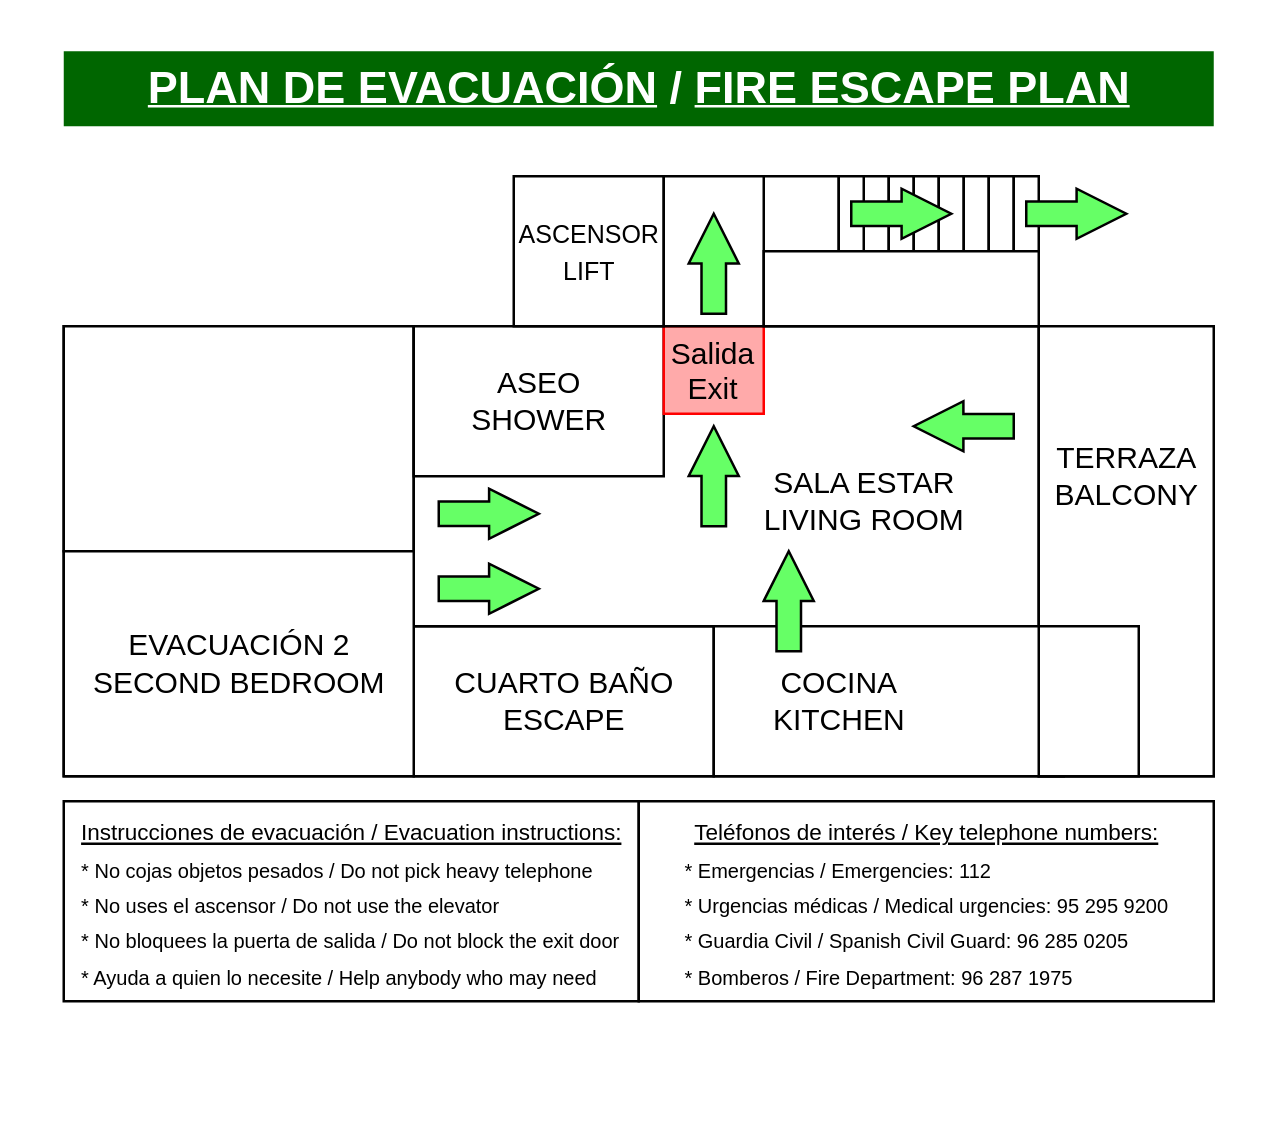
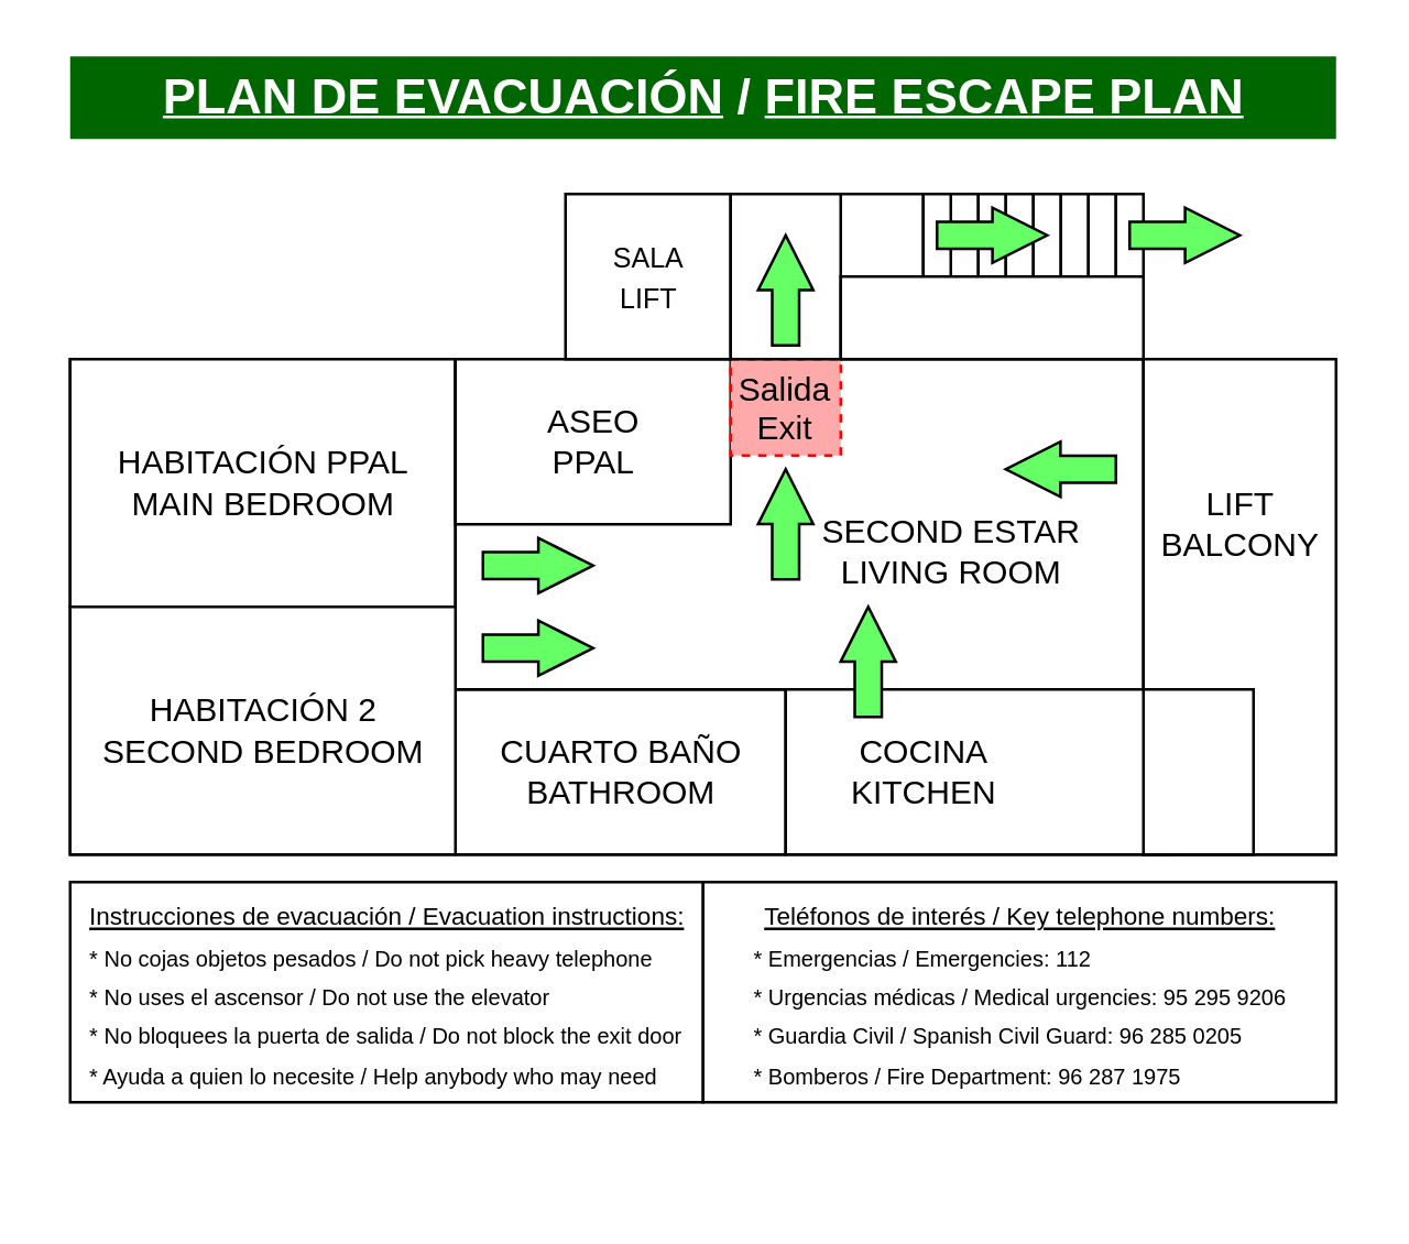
- <mxCell id="32" value="&lt;font style=&quot;font-size: 10px;&quot;&gt;ASCENSOR&lt;/font&gt;&lt;div&gt;&lt;font style=&quot;font-size: 10px;&quot;&gt;LIFT&lt;/font&gt;&lt;/div&gt;" style="text;html=1;align=center;verticalAlign=middle;resizable=0;points=[];autosize=1;strokeColor=none;fillColor=none;" vertex="1" parent="1"><mxGeometry x="195" y="80" width="80" height="40" as="geometry" /></mxCell>
+ <mxCell id="32" value="&lt;font style=&quot;font-size: 10px;&quot;&gt;SALA&lt;/font&gt;&lt;div&gt;&lt;font style=&quot;font-size: 10px;&quot;&gt;LIFT&lt;/font&gt;&lt;/div&gt;" style="text;html=1;align=center;verticalAlign=middle;resizable=0;points=[];autosize=1;strokeColor=none;fillColor=none;" vertex="1" parent="1"><mxGeometry x="195" y="80" width="80" height="40" as="geometry" /></mxCell>
- <mxCell id="10" value="Salida&#10;Exit" style="strokeColor=#FF0000;fillColor=#FFAAAA;" parent="1" vertex="1"><mxGeometry x="265" y="130" width="40" height="35" as="geometry" /></mxCell>
+ <mxCell id="10" value="Salida&#10;Exit" style="strokeColor=#FF0000;fillColor=#FFAAAA;dashed=1;" parent="1" vertex="1"><mxGeometry x="265" y="130" width="40" height="35" as="geometry" /></mxCell>
- <mxCell id="17" value="ASEO&lt;div&gt;SHOWER&lt;/div&gt;" style="text;html=1;align=center;verticalAlign=middle;resizable=0;points=[];autosize=1;strokeColor=none;fillColor=none;" vertex="1" parent="1"><mxGeometry x="175" y="140" width="80" height="40" as="geometry" /></mxCell>
+ <mxCell id="17" value="ASEO&lt;div&gt;PPAL&lt;/div&gt;" style="text;html=1;align=center;verticalAlign=middle;resizable=0;points=[];autosize=1;strokeColor=none;fillColor=none;" vertex="1" parent="1"><mxGeometry x="175" y="140" width="80" height="40" as="geometry" /></mxCell>
+ <mxCell id="12" value="HABITACIÓN PPAL&lt;div&gt;MAIN BEDROOM&lt;/div&gt;" style="text;html=1;align=center;verticalAlign=middle;resizable=0;points=[];autosize=1;strokeColor=none;fillColor=none;" vertex="1" parent="1"><mxGeometry x="30" y="155" width="130" height="40" as="geometry" /></mxCell>
- <mxCell id="16" value="TERRAZA&lt;div&gt;BALCONY&lt;/div&gt;" style="text;html=1;align=center;verticalAlign=middle;resizable=0;points=[];autosize=1;strokeColor=none;fillColor=none;" vertex="1" parent="1"><mxGeometry x="410" y="170" width="80" height="40" as="geometry" /></mxCell>
+ <mxCell id="16" value="LIFT&lt;div&gt;BALCONY&lt;/div&gt;" style="text;html=1;align=center;verticalAlign=middle;resizable=0;points=[];autosize=1;strokeColor=none;fillColor=none;" vertex="1" parent="1"><mxGeometry x="410" y="170" width="80" height="40" as="geometry" /></mxCell>
- <mxCell id="18" value="SALA ESTAR&lt;div&gt;LIVING ROOM&lt;/div&gt;" style="text;html=1;align=center;verticalAlign=middle;resizable=0;points=[];autosize=1;strokeColor=none;fillColor=none;" vertex="1" parent="1"><mxGeometry x="295" y="180" width="100" height="40" as="geometry" /></mxCell>
+ <mxCell id="18" value="SECOND ESTAR&lt;div&gt;LIVING ROOM&lt;/div&gt;" style="text;html=1;align=center;verticalAlign=middle;resizable=0;points=[];autosize=1;strokeColor=none;fillColor=none;" vertex="1" parent="1"><mxGeometry x="295" y="180" width="100" height="40" as="geometry" /></mxCell>
- <mxCell id="13" value="EVACUACIÓN 2&lt;div&gt;SECOND BEDROOM&lt;/div&gt;" style="text;html=1;align=center;verticalAlign=middle;resizable=0;points=[];autosize=1;strokeColor=none;fillColor=none;" vertex="1" parent="1"><mxGeometry x="25" y="245" width="140" height="40" as="geometry" /></mxCell>
+ <mxCell id="13" value="HABITACIÓN 2&lt;div&gt;SECOND BEDROOM&lt;/div&gt;" style="text;html=1;align=center;verticalAlign=middle;resizable=0;points=[];autosize=1;strokeColor=none;fillColor=none;" vertex="1" parent="1"><mxGeometry x="25" y="245" width="140" height="40" as="geometry" /></mxCell>
- <mxCell id="14" value="CUARTO BAÑO&lt;div&gt;ESCAPE&lt;/div&gt;" style="text;html=1;align=center;verticalAlign=middle;resizable=0;points=[];autosize=1;strokeColor=none;fillColor=none;" vertex="1" parent="1"><mxGeometry x="170" y="260" width="110" height="40" as="geometry" /></mxCell>
+ <mxCell id="14" value="CUARTO BAÑO&lt;div&gt;BATHROOM&lt;/div&gt;" style="text;html=1;align=center;verticalAlign=middle;resizable=0;points=[];autosize=1;strokeColor=none;fillColor=none;" vertex="1" parent="1"><mxGeometry x="170" y="260" width="110" height="40" as="geometry" /></mxCell>
- <mxCell id="44" value="&lt;font style=&quot;font-size: 9px;&quot;&gt;&lt;u&gt;Teléfonos de interés / Key telephone numbers:&lt;/u&gt;&lt;/font&gt;&lt;div&gt;&lt;div style=&quot;text-align: left;&quot;&gt;&lt;font style=&quot;font-size: 8px;&quot;&gt;* Emergencias / Emergencies: 112&lt;/font&gt;&lt;/div&gt;&lt;div style=&quot;text-align: left;&quot;&gt;&lt;font style=&quot;font-size: 8px;&quot;&gt;* Urgencias médicas / Medical urgencies: 95 295 9200&lt;/font&gt;&lt;/div&gt;&lt;div style=&quot;text-align: left;&quot;&gt;&lt;font style=&quot;font-size: 8px;&quot;&gt;* Guardia Civil / Spanish Civil Guard: 96 285 0205&lt;/font&gt;&lt;/div&gt;&lt;div style=&quot;text-align: left;&quot;&gt;&lt;font style=&quot;font-size: 8px;&quot;&gt;* Bomberos / Fire Department: 96 287 1975&lt;/font&gt;&lt;/div&gt;&lt;div style=&quot;text-align: left;&quot;&gt;&lt;font style=&quot;font-size: 8px;&quot;&gt;&lt;br&gt;&lt;/font&gt;&lt;/div&gt;&lt;div style=&quot;text-align: left;&quot;&gt;&lt;br&gt;&lt;/div&gt;&lt;/div&gt;" style="text;html=1;align=center;verticalAlign=middle;resizable=0;points=[];autosize=1;strokeColor=none;fillColor=none;" vertex="1" parent="1"><mxGeometry x="260" y="320" width="220" height="110" as="geometry" /></mxCell>
+ <mxCell id="44" value="&lt;font style=&quot;font-size: 9px;&quot;&gt;&lt;u&gt;Teléfonos de interés / Key telephone numbers:&lt;/u&gt;&lt;/font&gt;&lt;div&gt;&lt;div style=&quot;text-align: left;&quot;&gt;&lt;font style=&quot;font-size: 8px;&quot;&gt;* Emergencias / Emergencies: 112&lt;/font&gt;&lt;/div&gt;&lt;div style=&quot;text-align: left;&quot;&gt;&lt;font style=&quot;font-size: 8px;&quot;&gt;* Urgencias médicas / Medical urgencies: 95 295 9206&lt;/font&gt;&lt;/div&gt;&lt;div style=&quot;text-align: left;&quot;&gt;&lt;font style=&quot;font-size: 8px;&quot;&gt;* Guardia Civil / Spanish Civil Guard: 96 285 0205&lt;/font&gt;&lt;/div&gt;&lt;div style=&quot;text-align: left;&quot;&gt;&lt;font style=&quot;font-size: 8px;&quot;&gt;* Bomberos / Fire Department: 96 287 1975&lt;/font&gt;&lt;/div&gt;&lt;div style=&quot;text-align: left;&quot;&gt;&lt;font style=&quot;font-size: 8px;&quot;&gt;&lt;br&gt;&lt;/font&gt;&lt;/div&gt;&lt;div style=&quot;text-align: left;&quot;&gt;&lt;br&gt;&lt;/div&gt;&lt;/div&gt;" style="text;html=1;align=center;verticalAlign=middle;resizable=0;points=[];autosize=1;strokeColor=none;fillColor=none;" vertex="1" parent="1"><mxGeometry x="260" y="320" width="220" height="110" as="geometry" /></mxCell>
